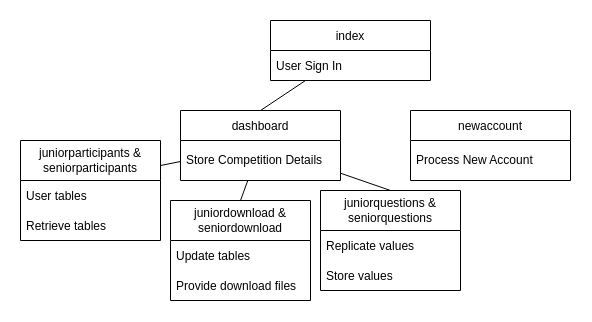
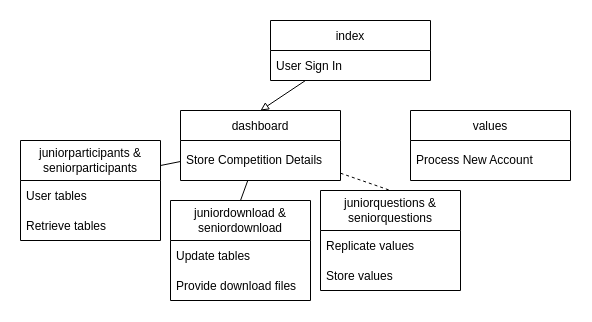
- <mxCell id="2" style="edgeStyle=none;rounded=0;orthogonalLoop=1;jettySize=auto;html=1;entryX=0.5;entryY=0;entryDx=0;entryDy=0;endArrow=none;endFill=0;" edge="1" parent="1" source="3" target="10"><mxGeometry relative="1" as="geometry" /></mxCell>
+ <mxCell id="2" style="edgeStyle=none;rounded=0;orthogonalLoop=1;jettySize=auto;html=1;entryX=0.5;entryY=0;entryDx=0;entryDy=0;endArrow=block;endFill=0;" edge="1" parent="1" source="3" target="10"><mxGeometry relative="1" as="geometry" /></mxCell>
- <mxCell id="5" value="newaccount" style="swimlane;fontStyle=0;childLayout=stackLayout;horizontal=1;startSize=30;horizontalStack=0;resizeParent=1;resizeParentMax=0;resizeLast=0;collapsible=1;marginBottom=0;" vertex="1" parent="1"><mxGeometry x="410" y="110" width="160" height="70" as="geometry" /></mxCell>
+ <mxCell id="5" value="values" style="swimlane;fontStyle=0;childLayout=stackLayout;horizontal=1;startSize=30;horizontalStack=0;resizeParent=1;resizeParentMax=0;resizeLast=0;collapsible=1;marginBottom=0;" vertex="1" parent="1"><mxGeometry x="410" y="110" width="160" height="70" as="geometry" /></mxCell>
- <mxCell id="7" style="edgeStyle=none;rounded=0;orthogonalLoop=1;jettySize=auto;html=1;entryX=0.5;entryY=0;entryDx=0;entryDy=0;endArrow=none;endFill=0;" edge="1" parent="1" source="10" target="12"><mxGeometry relative="1" as="geometry" /></mxCell>
+ <mxCell id="7" style="edgeStyle=none;rounded=0;orthogonalLoop=1;jettySize=auto;html=1;entryX=0.5;entryY=0;entryDx=0;entryDy=0;endArrow=none;endFill=0;dashed=1;" edge="1" parent="1" source="10" target="12"><mxGeometry relative="1" as="geometry" /></mxCell>
